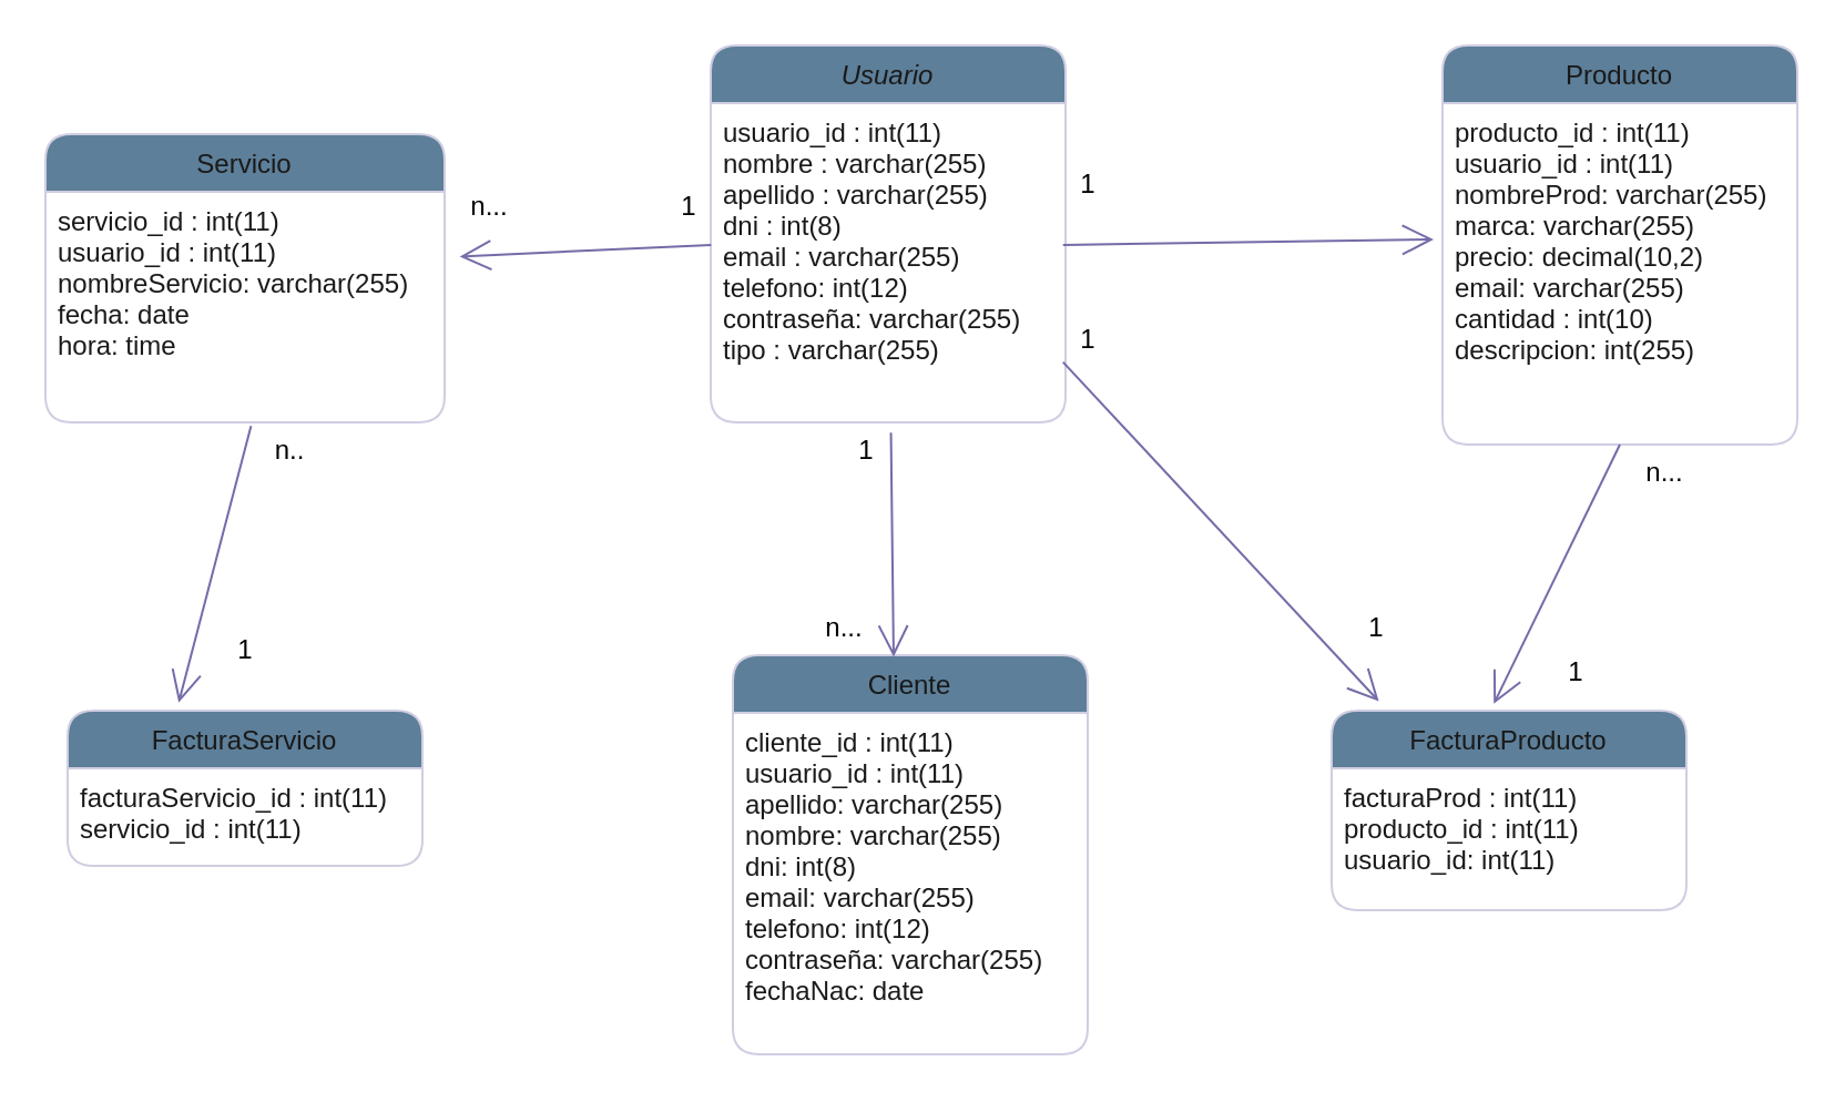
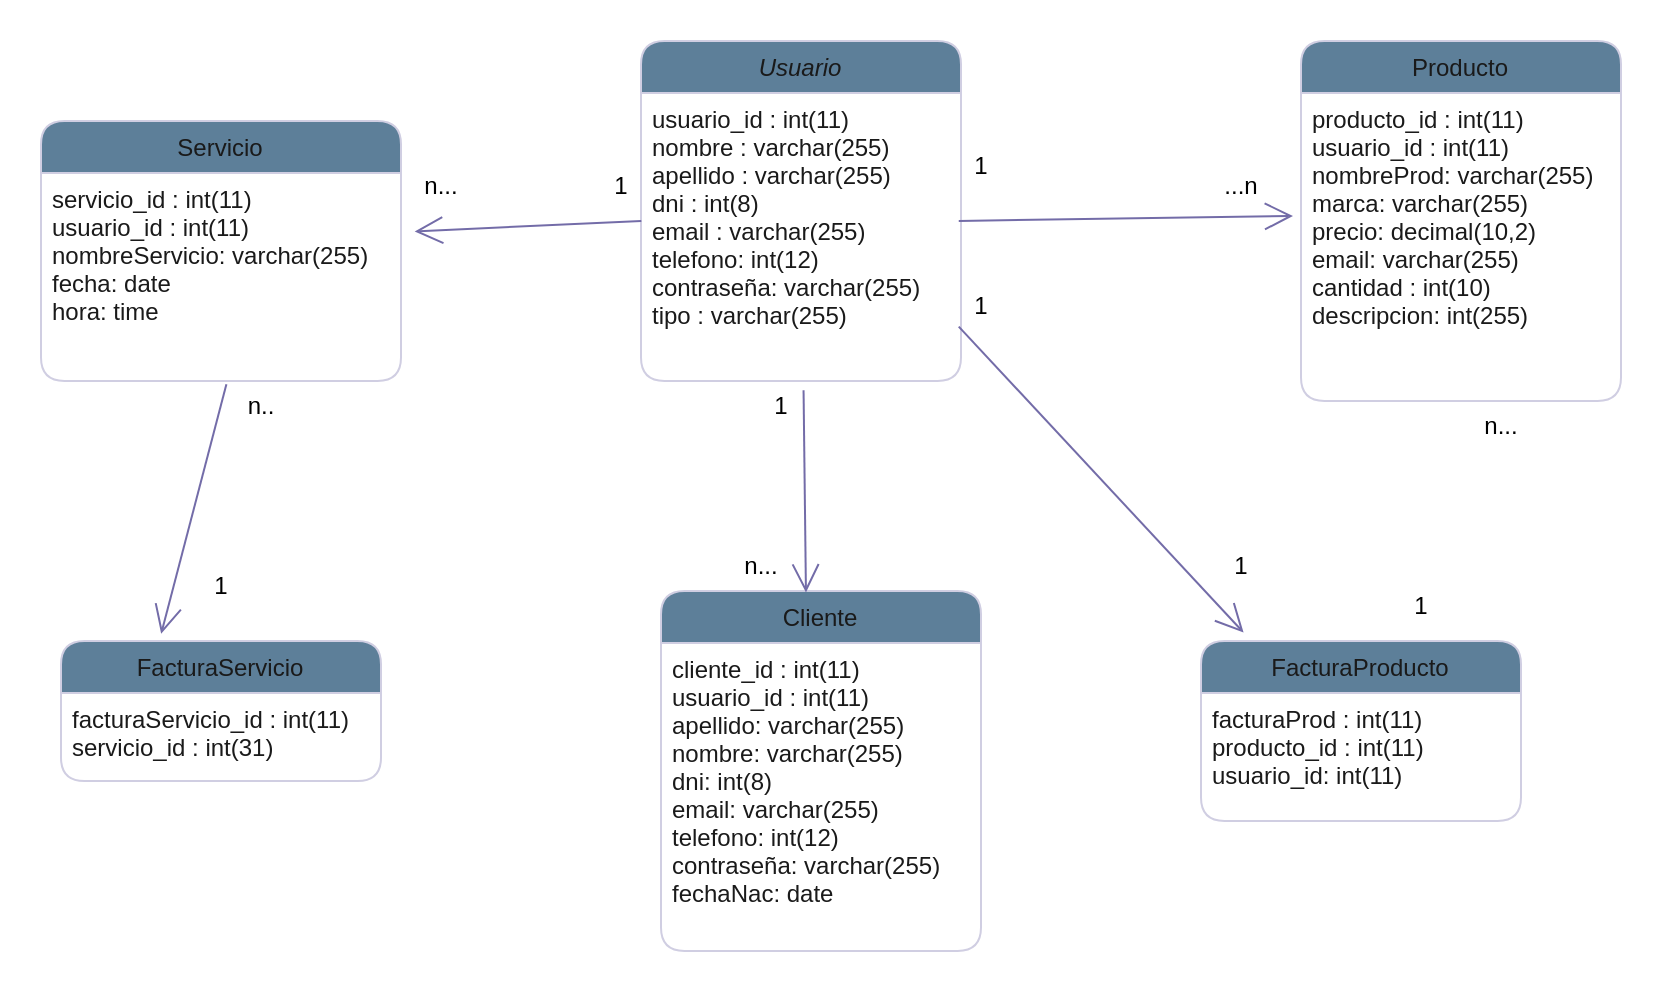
+ <mxCell id="23" value="...n" style="text;html=1;align=center;verticalAlign=middle;resizable=0;points=[];autosize=1;strokeColor=none;fillColor=none;" vertex="1" parent="1"><mxGeometry x="600" y="78" width="40" height="30" as="geometry" /></mxCell>
- <mxCell id="18" value="" style="endArrow=open;endFill=1;endSize=12;html=1;rounded=1;exitX=0.5;exitY=1;exitDx=0;exitDy=0;entryX=0.457;entryY=-0.034;entryDx=0;entryDy=0;entryPerimeter=0;labelBackgroundColor=none;strokeColor=#736CA8;fontColor=default;" edge="1" parent="1" source="6" target="8"><mxGeometry width="160" relative="1" as="geometry"><mxPoint x="350" y="290" as="sourcePoint" /><mxPoint x="510" y="290" as="targetPoint" /></mxGeometry></mxCell>
- <mxCell id="11" value="facturaServicio_id : int(11)&#10;servicio_id : int(11)" style="text;align=left;verticalAlign=top;spacingLeft=4;spacingRight=4;overflow=hidden;rotatable=0;points=[[0,0.5],[1,0.5]];portConstraint=eastwest;labelBackgroundColor=none;fontColor=#1A1A1A;rounded=1;" vertex="1" parent="10"><mxGeometry y="26" width="160" height="44" as="geometry" /></mxCell>
+ <mxCell id="11" value="facturaServicio_id : int(11)&#10;servicio_id : int(31)" style="text;align=left;verticalAlign=top;spacingLeft=4;spacingRight=4;overflow=hidden;rotatable=0;points=[[0,0.5],[1,0.5]];portConstraint=eastwest;labelBackgroundColor=none;fontColor=#1A1A1A;rounded=1;" vertex="1" parent="10"><mxGeometry y="26" width="160" height="44" as="geometry" /></mxCell>
